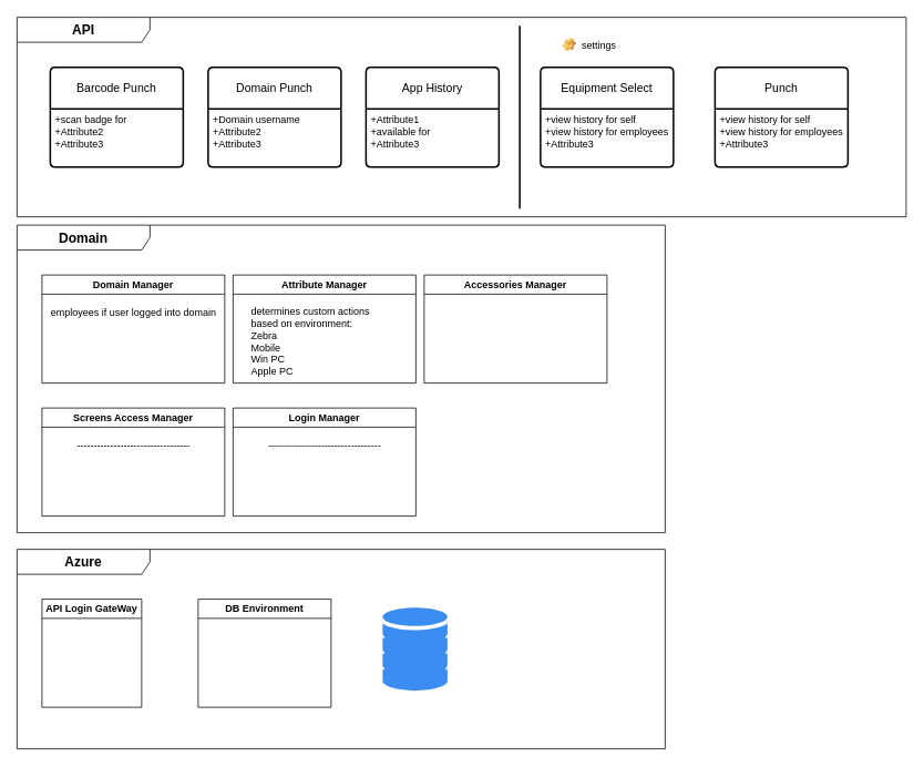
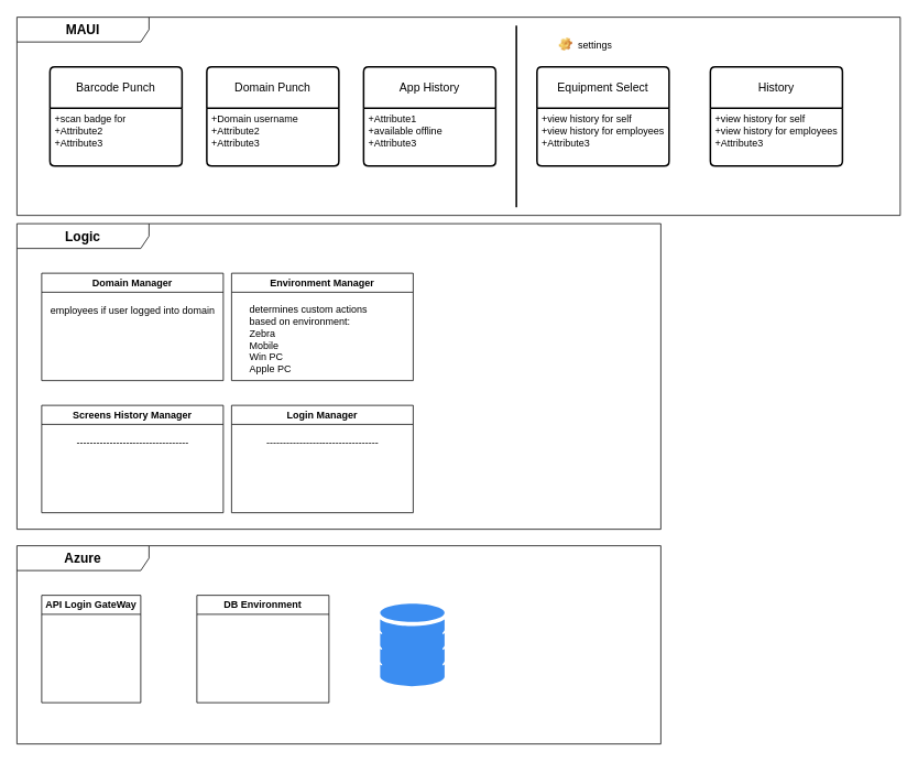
- <mxCell id="2" value="&lt;b&gt;&lt;font style=&quot;font-size: 16px;&quot;&gt;API&lt;/font&gt;&lt;/b&gt;" style="shape=umlFrame;whiteSpace=wrap;html=1;pointerEvents=0;recursiveResize=0;container=1;collapsible=0;width=160;" parent="1" vertex="1"><mxGeometry x="20" y="20" width="1070" height="240" as="geometry" /></mxCell>
+ <mxCell id="2" value="&lt;b&gt;&lt;font style=&quot;font-size: 16px;&quot;&gt;MAUI&lt;/font&gt;&lt;/b&gt;" style="shape=umlFrame;whiteSpace=wrap;html=1;pointerEvents=0;recursiveResize=0;container=1;collapsible=0;width=160;" parent="1" vertex="1"><mxGeometry x="20" y="20" width="1070" height="240" as="geometry" /></mxCell>
- <mxCell id="10" value="Punch" style="swimlane;childLayout=stackLayout;horizontal=1;startSize=50;horizontalStack=0;rounded=1;fontSize=14;fontStyle=0;strokeWidth=2;resizeParent=0;resizeLast=1;shadow=0;dashed=0;align=center;arcSize=4;whiteSpace=wrap;html=1;" vertex="1" parent="2"><mxGeometry x="840" y="60" width="160" height="120" as="geometry" /></mxCell>
+ <mxCell id="10" value="History" style="swimlane;childLayout=stackLayout;horizontal=1;startSize=50;horizontalStack=0;rounded=1;fontSize=14;fontStyle=0;strokeWidth=2;resizeParent=0;resizeLast=1;shadow=0;dashed=0;align=center;arcSize=4;whiteSpace=wrap;html=1;" vertex="1" parent="2"><mxGeometry x="840" y="60" width="160" height="120" as="geometry" /></mxCell>
- <mxCell id="8" value="+Attribute1&lt;br&gt;+available for&lt;br&gt;+Attribute3" style="align=left;strokeColor=none;fillColor=none;spacingLeft=4;fontSize=12;verticalAlign=top;resizable=0;rotatable=0;part=1;html=1;" parent="7" vertex="1"><mxGeometry y="50" width="160" height="70" as="geometry" /></mxCell>
+ <mxCell id="8" value="+Attribute1&lt;br&gt;+available offline&lt;br&gt;+Attribute3" style="align=left;strokeColor=none;fillColor=none;spacingLeft=4;fontSize=12;verticalAlign=top;resizable=0;rotatable=0;part=1;html=1;" parent="7" vertex="1"><mxGeometry y="50" width="160" height="70" as="geometry" /></mxCell>
- <mxCell id="15" value="&lt;b&gt;&lt;font style=&quot;font-size: 16px;&quot;&gt;Domain&lt;/font&gt;&lt;/b&gt;" style="shape=umlFrame;whiteSpace=wrap;html=1;pointerEvents=0;recursiveResize=0;container=1;collapsible=0;width=160;" parent="1" vertex="1"><mxGeometry x="20" y="270" width="780" height="370" as="geometry" /></mxCell>
+ <mxCell id="15" value="&lt;b&gt;&lt;font style=&quot;font-size: 16px;&quot;&gt;Logic&lt;/font&gt;&lt;/b&gt;" style="shape=umlFrame;whiteSpace=wrap;html=1;pointerEvents=0;recursiveResize=0;container=1;collapsible=0;width=160;" parent="1" vertex="1"><mxGeometry x="20" y="270" width="780" height="370" as="geometry" /></mxCell>
- <mxCell id="18" value="Attribute Manager" style="swimlane;whiteSpace=wrap;html=1;" parent="15" vertex="1"><mxGeometry x="260" y="60" width="220" height="130" as="geometry" /></mxCell>
+ <mxCell id="18" value="Environment Manager" style="swimlane;whiteSpace=wrap;html=1;" parent="15" vertex="1"><mxGeometry x="260" y="60" width="220" height="130" as="geometry" /></mxCell>
- <mxCell id="20" value="Accessories Manager" style="swimlane;whiteSpace=wrap;html=1;" parent="15" vertex="1"><mxGeometry x="490" y="60" width="220" height="130" as="geometry" /></mxCell>
- <mxCell id="23" value="Screens Access Manager" style="swimlane;whiteSpace=wrap;html=1;" parent="15" vertex="1"><mxGeometry x="30" y="220" width="220" height="130" as="geometry" /></mxCell>
+ <mxCell id="23" value="Screens History Manager" style="swimlane;whiteSpace=wrap;html=1;" parent="15" vertex="1"><mxGeometry x="30" y="220" width="220" height="130" as="geometry" /></mxCell>
